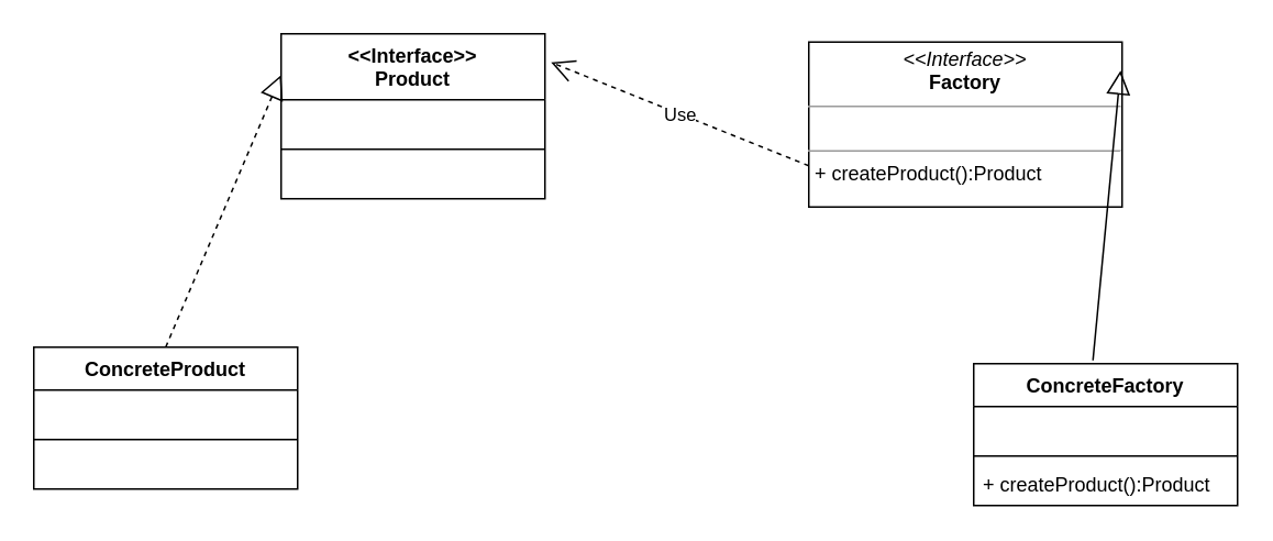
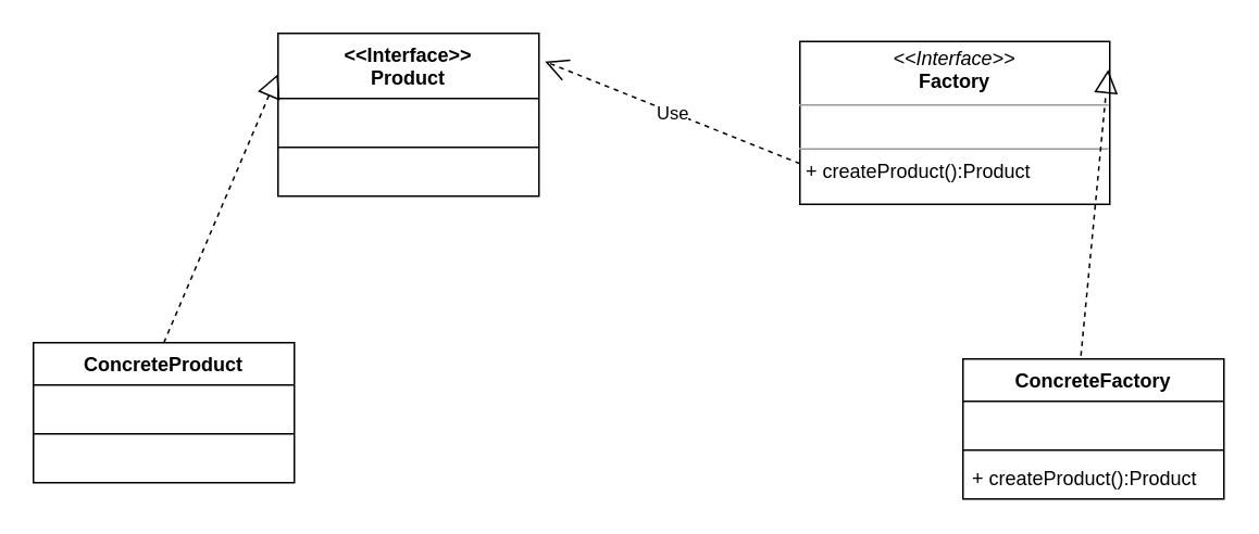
- <mxCell id="16" value="" style="endArrow=block;dashed=0;endFill=0;endSize=12;html=1;rounded=0;exitX=0.452;exitY=-0.023;exitDx=0;exitDy=0;exitPerimeter=0;entryX=0.995;entryY=0.173;entryDx=0;entryDy=0;entryPerimeter=0;" edge="1" parent="1" source="11" target="6"><mxGeometry width="160" relative="1" as="geometry"><mxPoint x="660" y="110" as="sourcePoint" /><mxPoint x="820" y="110" as="targetPoint" /></mxGeometry></mxCell>
+ <mxCell id="16" value="" style="endArrow=block;dashed=1;endFill=0;endSize=12;html=1;rounded=0;exitX=0.452;exitY=-0.023;exitDx=0;exitDy=0;exitPerimeter=0;entryX=0.995;entryY=0.173;entryDx=0;entryDy=0;entryPerimeter=0;" edge="1" parent="1" source="11" target="6"><mxGeometry width="160" relative="1" as="geometry"><mxPoint x="660" y="110" as="sourcePoint" /><mxPoint x="820" y="110" as="targetPoint" /></mxGeometry></mxCell>
